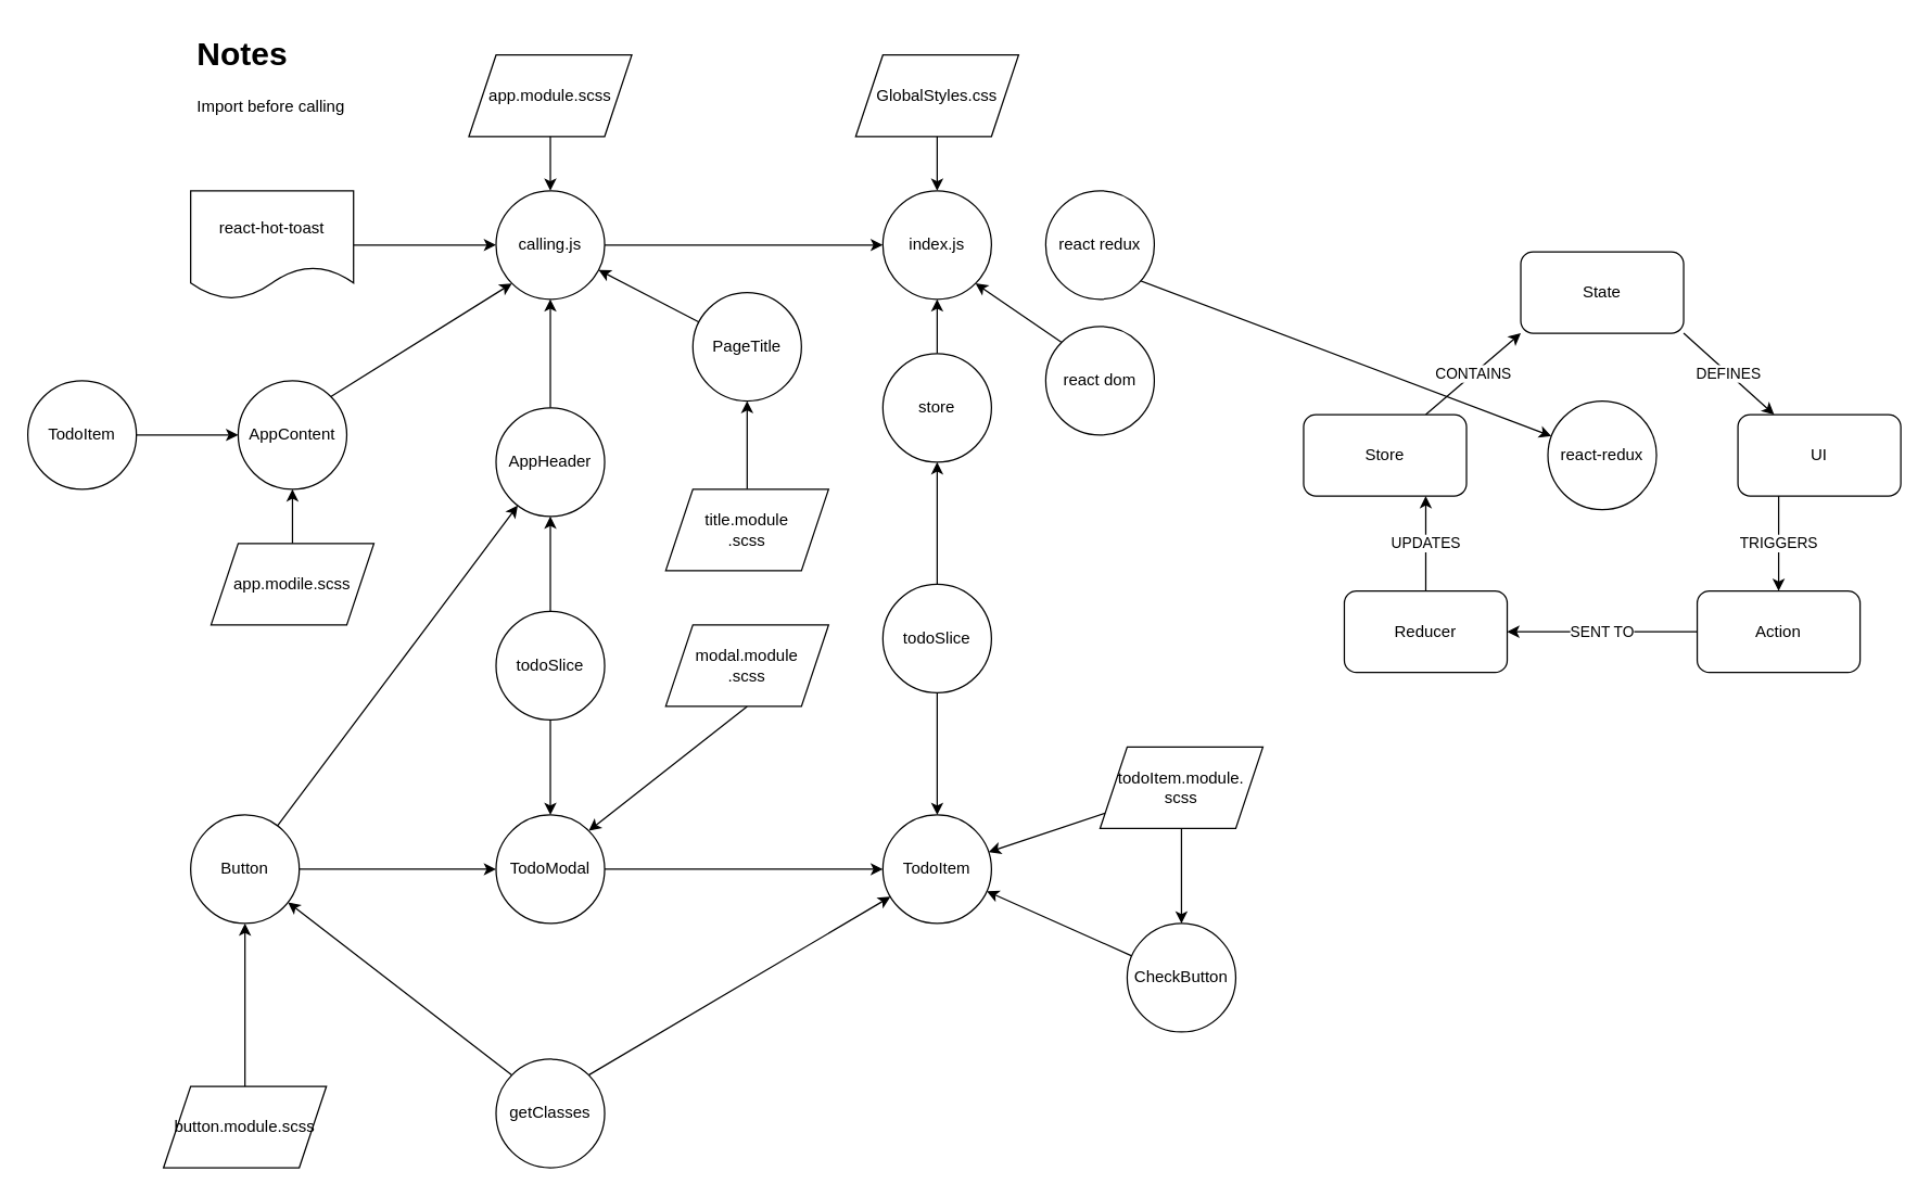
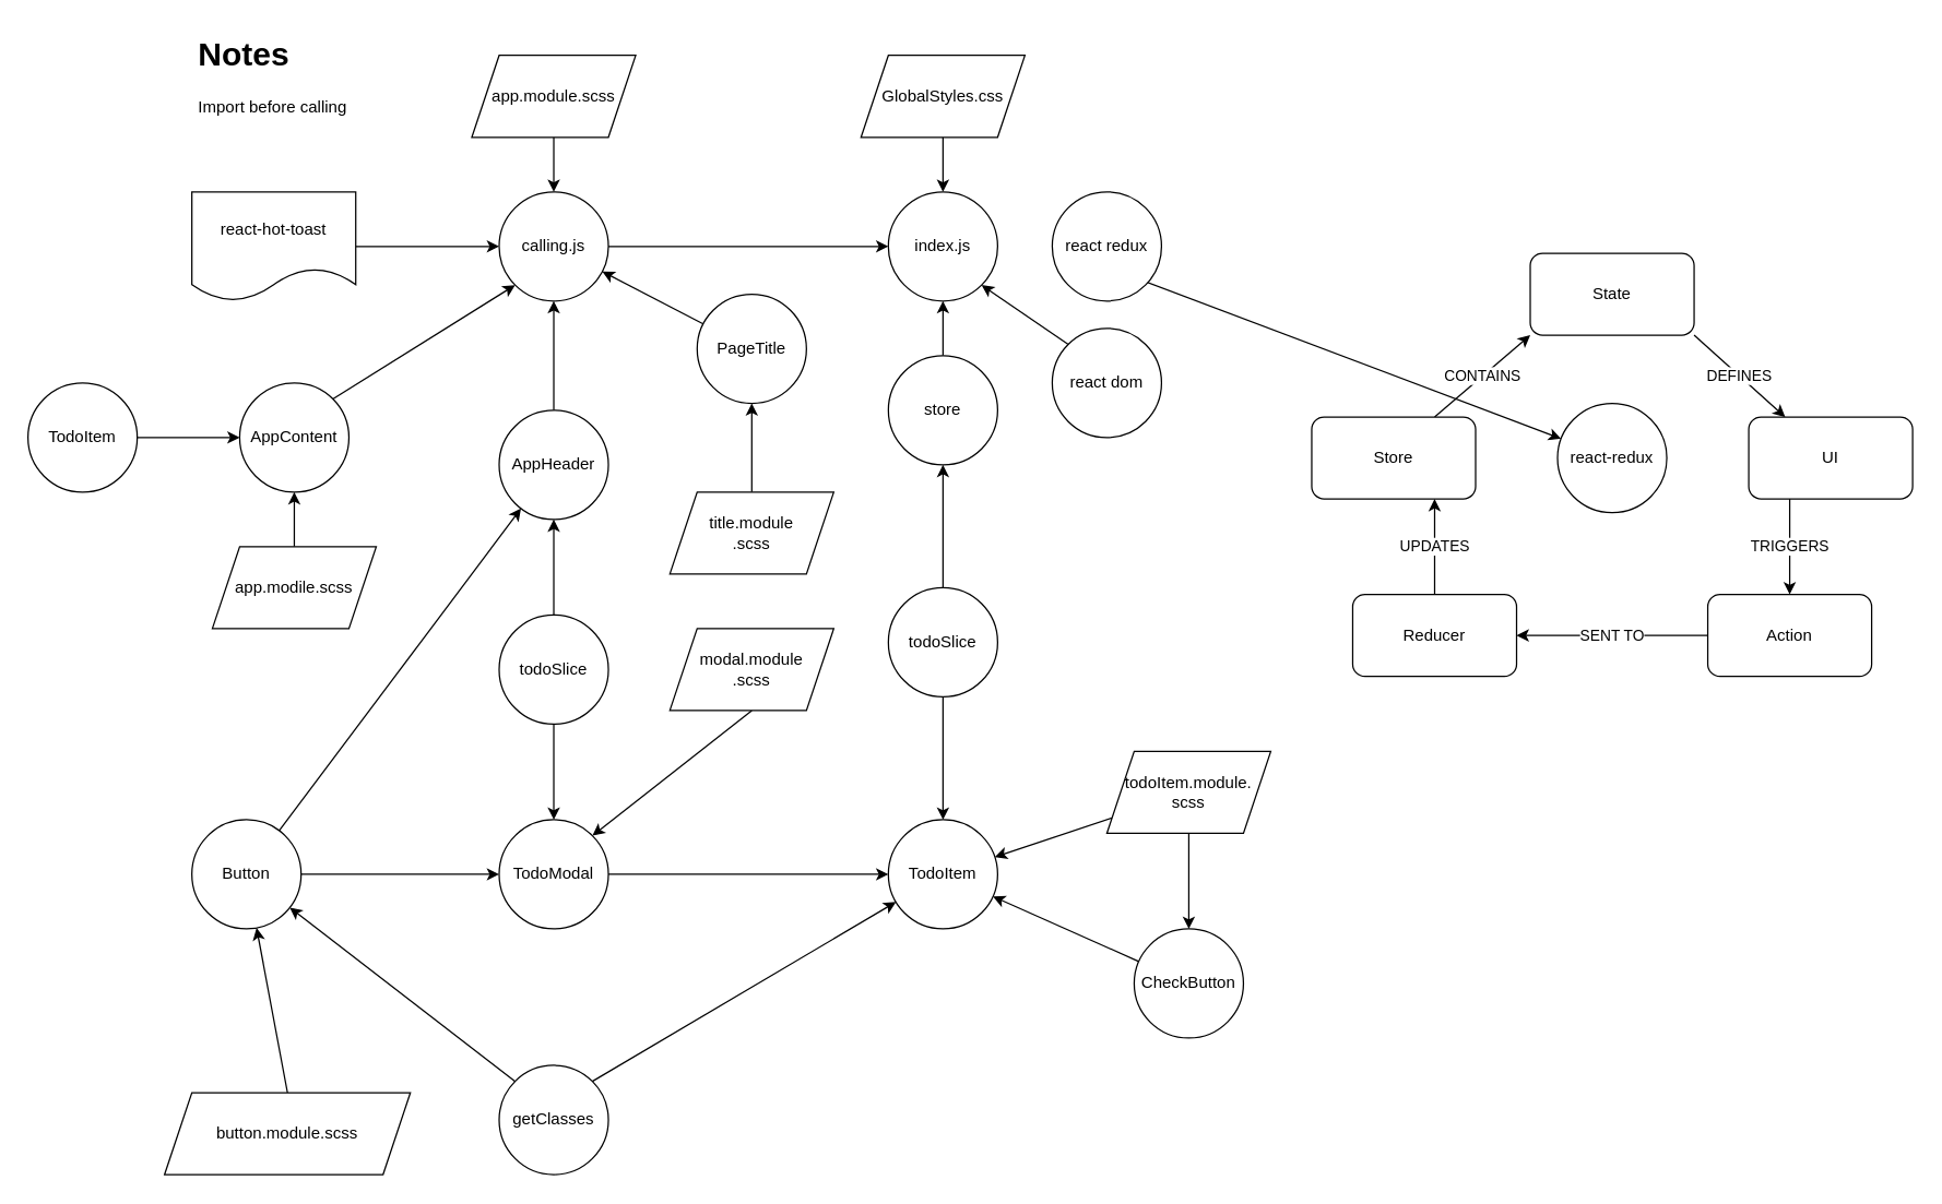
- <mxCell id="51" value="button.module.scss" style="shape=parallelogram;perimeter=parallelogramPerimeter;whiteSpace=wrap;html=1;fixedSize=1;" vertex="1" parent="1"><mxGeometry x="120" y="800" width="120" height="60" as="geometry" /></mxCell>
+ <mxCell id="51" value="button.module.scss" style="shape=parallelogram;perimeter=parallelogramPerimeter;whiteSpace=wrap;html=1;fixedSize=1;" vertex="1" parent="1"><mxGeometry x="120" y="800" width="180" height="60" as="geometry" /></mxCell>
